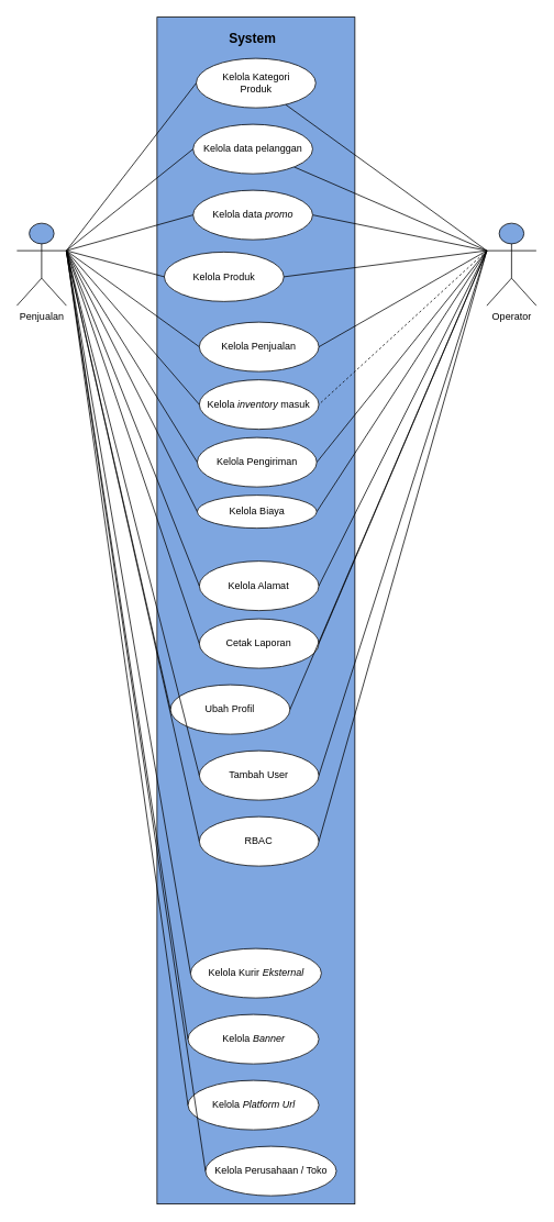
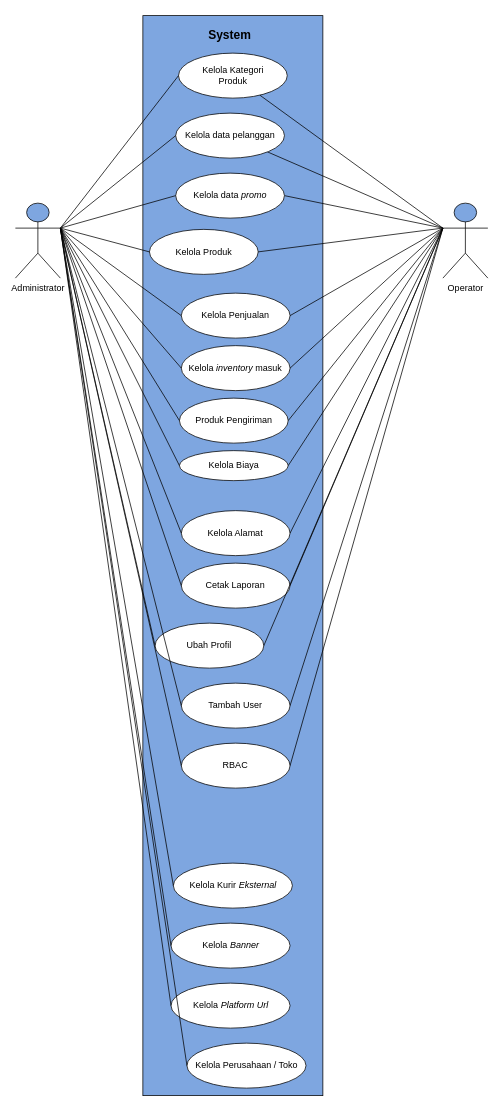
- <mxCell id="32" value="Penjualan" style="shape=umlActor;verticalLabelPosition=bottom;verticalAlign=top;html=1;outlineConnect=0;fillColor=#7EA6E0;" vertex="1" parent="1"><mxGeometry x="20" y="270" width="60" height="100" as="geometry" /></mxCell>
+ <mxCell id="32" value="Administrator" style="shape=umlActor;verticalLabelPosition=bottom;verticalAlign=top;html=1;outlineConnect=0;fillColor=#7EA6E0;" vertex="1" parent="1"><mxGeometry x="20" y="270" width="60" height="100" as="geometry" /></mxCell>
- <mxCell id="14" style="rounded=0;orthogonalLoop=1;jettySize=auto;html=1;exitX=0;exitY=0.333;exitDx=0;exitDy=0;exitPerimeter=0;endArrow=none;endFill=0;entryX=1;entryY=0.5;entryDx=0;entryDy=0;dashed=1;" edge="1" parent="1" source="6" target="9"><mxGeometry relative="1" as="geometry"><mxPoint x="520" y="270" as="sourcePoint" /><mxPoint x="383" y="290" as="targetPoint" /></mxGeometry></mxCell>
+ <mxCell id="14" style="rounded=0;orthogonalLoop=1;jettySize=auto;html=1;exitX=0;exitY=0.333;exitDx=0;exitDy=0;exitPerimeter=0;endArrow=none;endFill=0;entryX=1;entryY=0.5;entryDx=0;entryDy=0;" edge="1" parent="1" source="6" target="9"><mxGeometry relative="1" as="geometry"><mxPoint x="520" y="270" as="sourcePoint" /><mxPoint x="383" y="290" as="targetPoint" /></mxGeometry></mxCell>
- <mxCell id="11" value="Kelola Pengiriman" style="ellipse;whiteSpace=wrap;html=1;" vertex="1" parent="1"><mxGeometry x="238.75" y="530" width="145" height="60" as="geometry" /></mxCell>
+ <mxCell id="11" value="Produk Pengiriman" style="ellipse;whiteSpace=wrap;html=1;" vertex="1" parent="1"><mxGeometry x="238.75" y="530" width="145" height="60" as="geometry" /></mxCell>
